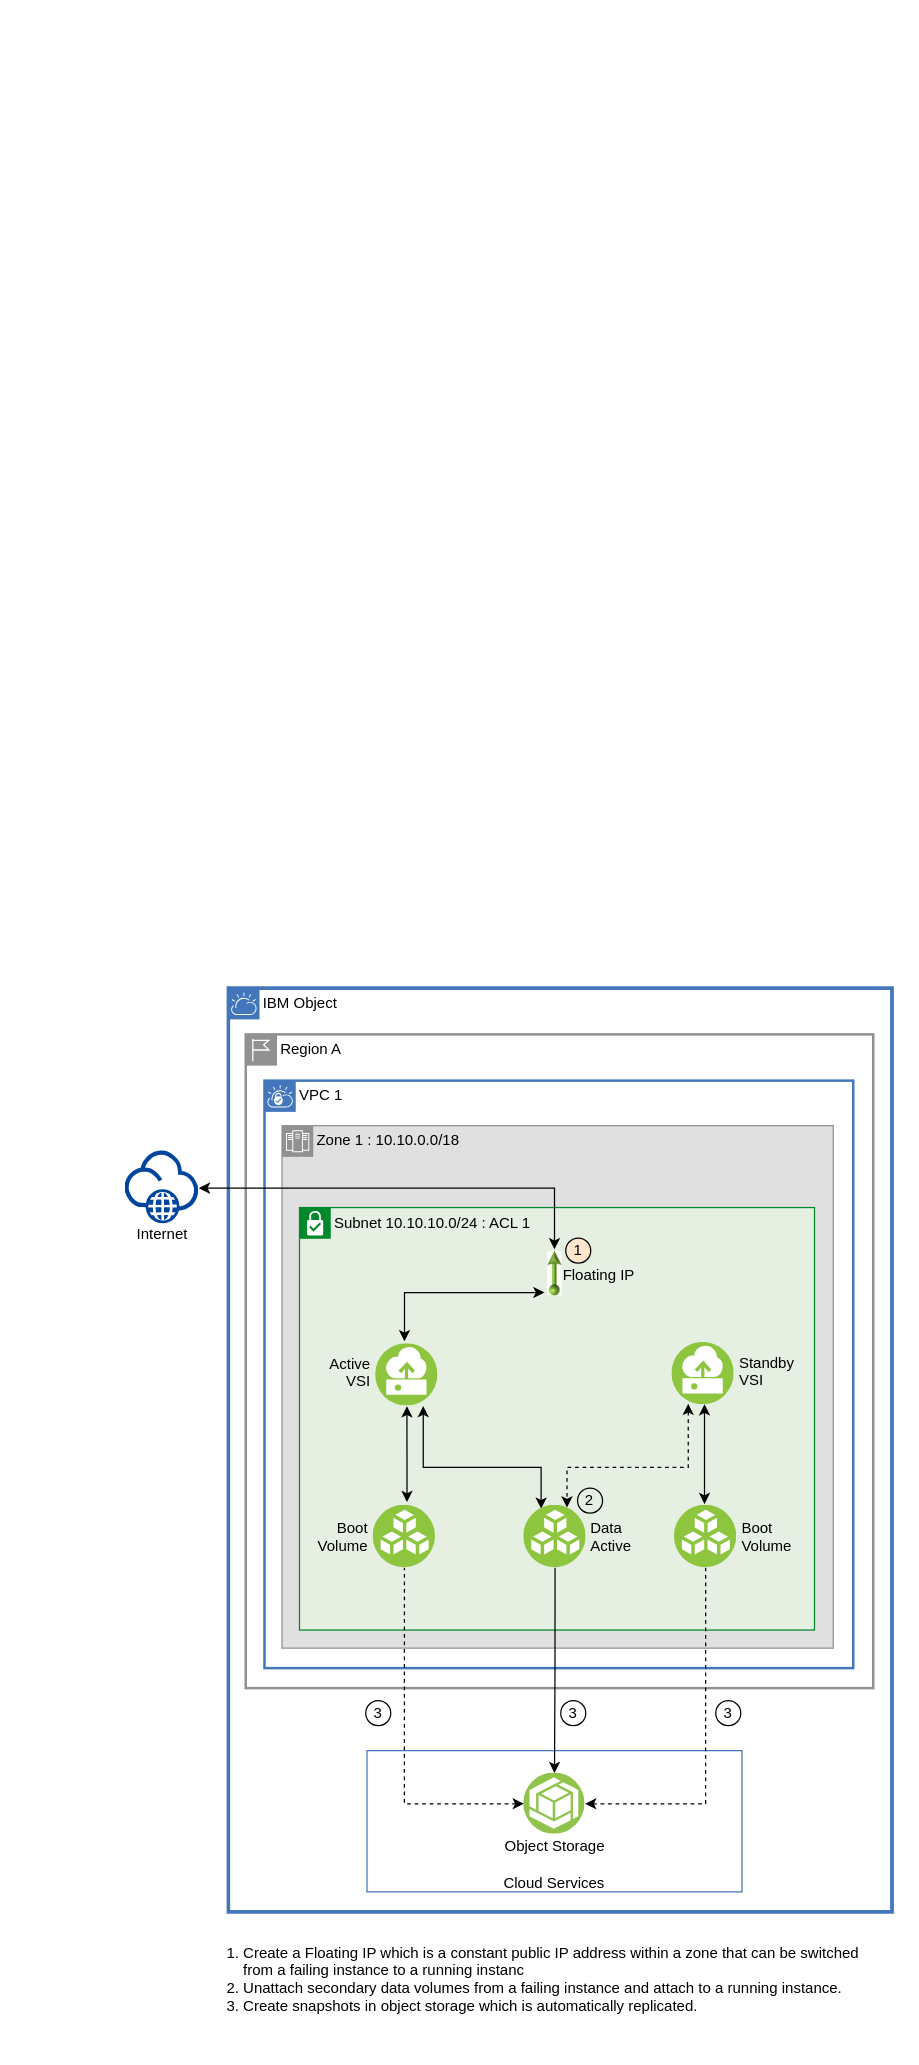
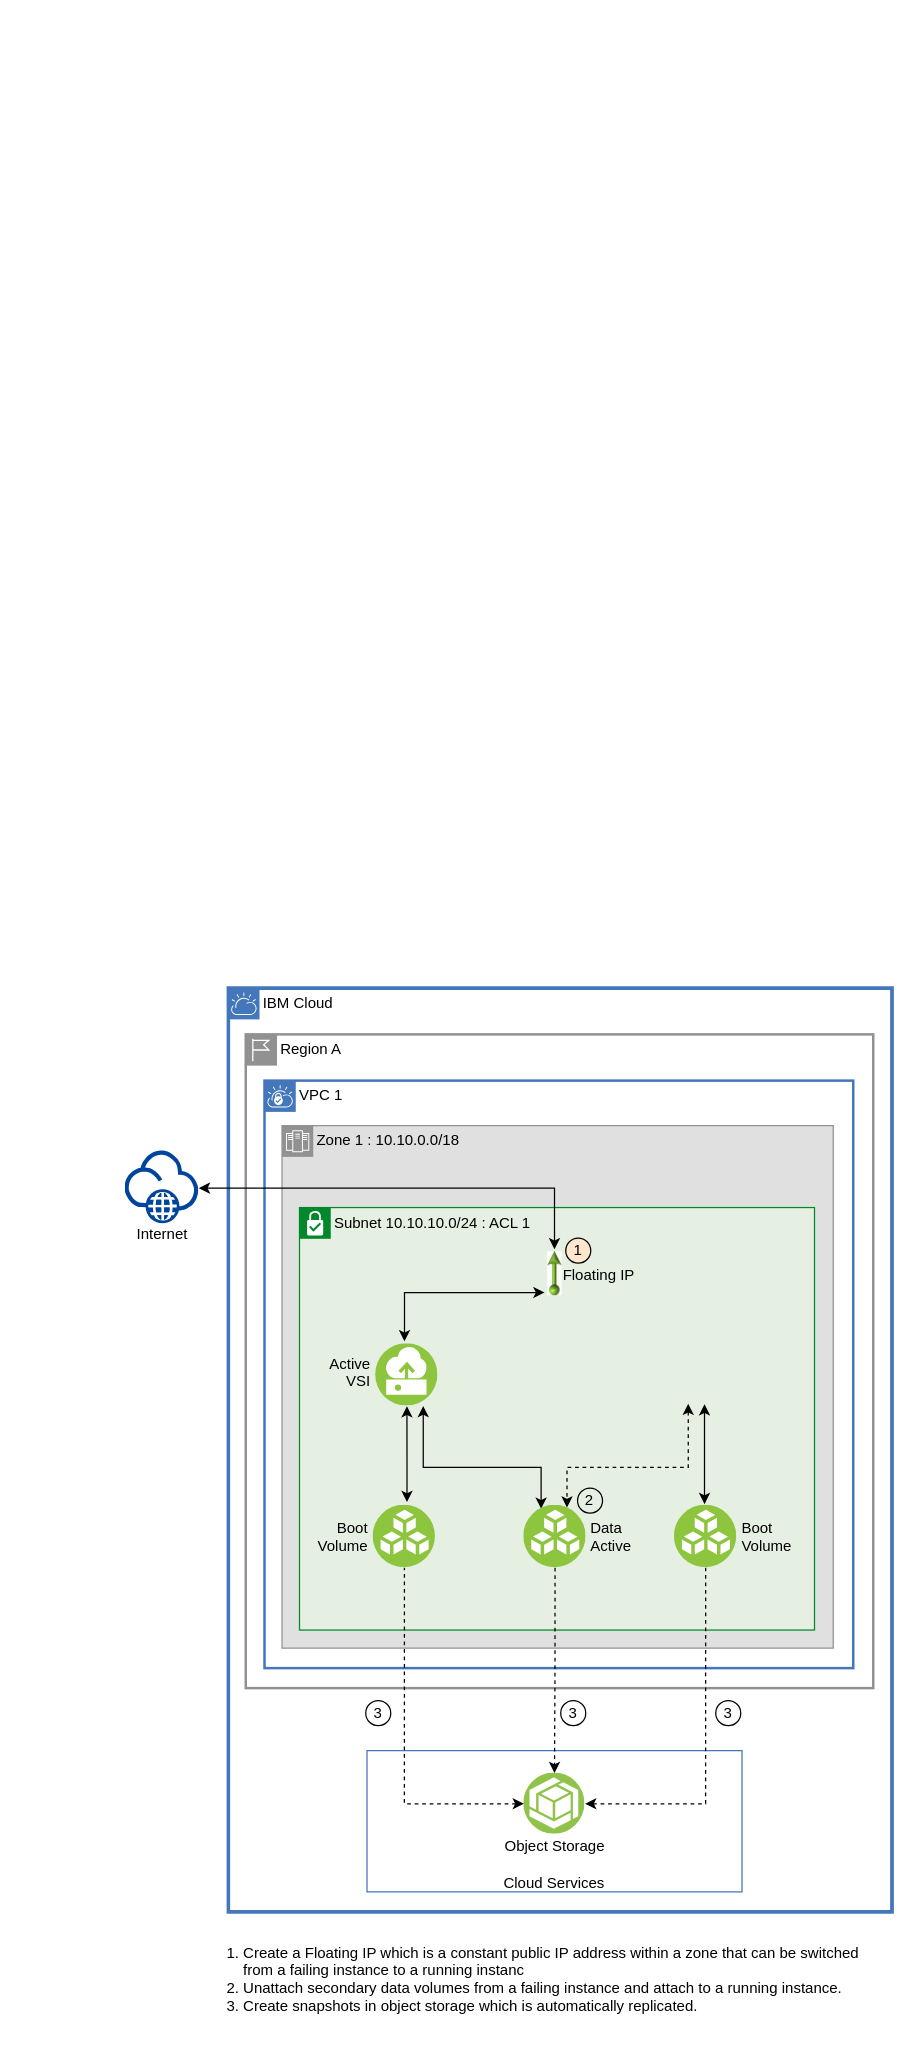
- <mxCell id="3" value="IBM Object" style="shape=mxgraph.ibm.box;prType=cloud;fontStyle=0;verticalAlign=top;align=left;spacingLeft=32;spacingTop=4;fillColor=none;rounded=0;whiteSpace=wrap;html=1;strokeColor=#4376BB;strokeWidth=3;dashed=0;container=1;spacing=-4;collapsible=0;" parent="1" vertex="1"><mxGeometry x="182" y="790" width="531" height="739" as="geometry" /></mxCell>
+ <mxCell id="3" value="IBM Cloud" style="shape=mxgraph.ibm.box;prType=cloud;fontStyle=0;verticalAlign=top;align=left;spacingLeft=32;spacingTop=4;fillColor=none;rounded=0;whiteSpace=wrap;html=1;strokeColor=#4376BB;strokeWidth=3;dashed=0;container=1;spacing=-4;collapsible=0;" parent="1" vertex="1"><mxGeometry x="182" y="790" width="531" height="739" as="geometry" /></mxCell>
- <mxCell id="10" value="&lt;div&gt;Standby &lt;br&gt;&lt;/div&gt;&lt;div&gt;VSI&lt;/div&gt;&lt;div&gt;&lt;br&gt;&lt;/div&gt;" style="aspect=fixed;perimeter=ellipsePerimeter;html=1;align=left;shadow=0;dashed=0;image;image=img/lib/ibm/vpc/Instance.svg;dashPattern=1 1;fontColor=#000000;fontSize=12;labelPosition=right;verticalLabelPosition=middle;verticalAlign=middle;spacingTop=-9;spacingLeft=2;spacingBottom=-20;labelBackgroundColor=none;" parent="7" vertex="1"><mxGeometry x="298" y="108" width="49.879" height="49.879" as="geometry" /></mxCell>
- <mxCell id="26" style="edgeStyle=orthogonalEdgeStyle;rounded=0;orthogonalLoop=1;jettySize=auto;html=1;exitX=0.5;exitY=1;exitDx=0;exitDy=0;entryX=0.5;entryY=0;entryDx=0;entryDy=0;strokeWidth=1;fontColor=#FFFFFF;dashed=0;" parent="3" source="15" target="25" edge="1"><mxGeometry relative="1" as="geometry" /></mxCell>
+ <mxCell id="26" style="edgeStyle=orthogonalEdgeStyle;rounded=0;orthogonalLoop=1;jettySize=auto;html=1;exitX=0.5;exitY=1;exitDx=0;exitDy=0;entryX=0.5;entryY=0;entryDx=0;entryDy=0;strokeWidth=1;fontColor=#FFFFFF;dashed=1;" parent="3" source="15" target="25" edge="1"><mxGeometry relative="1" as="geometry" /></mxCell>
